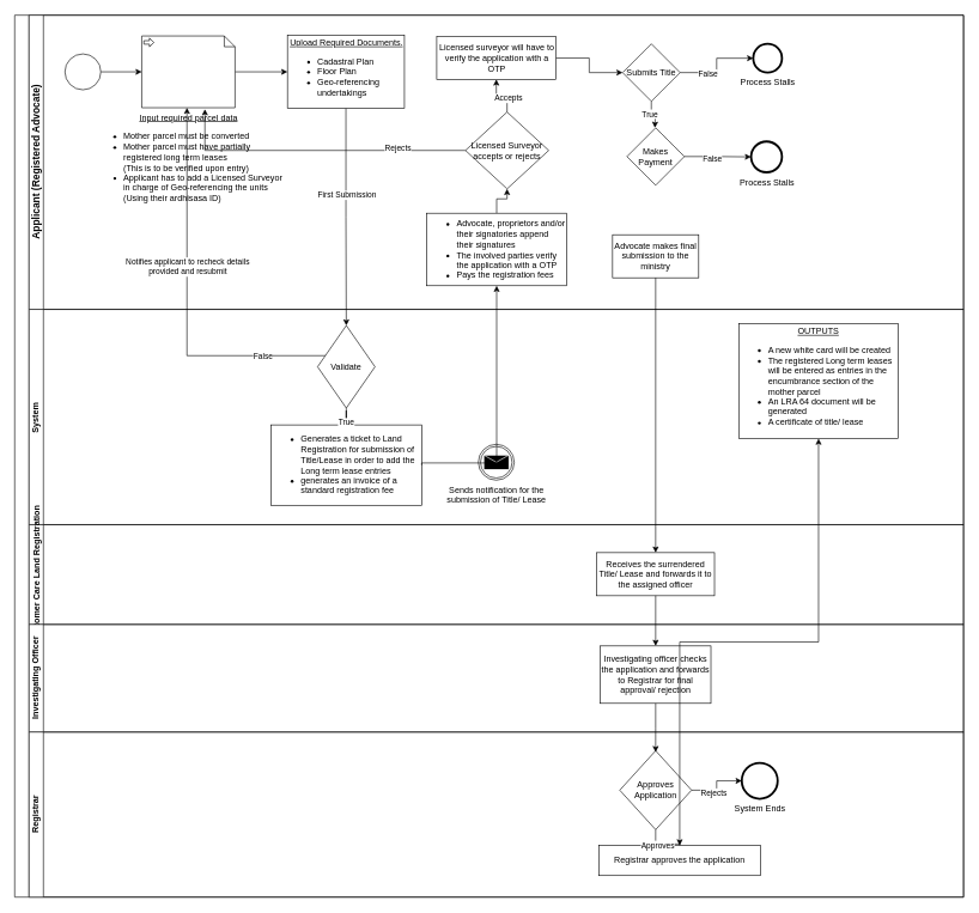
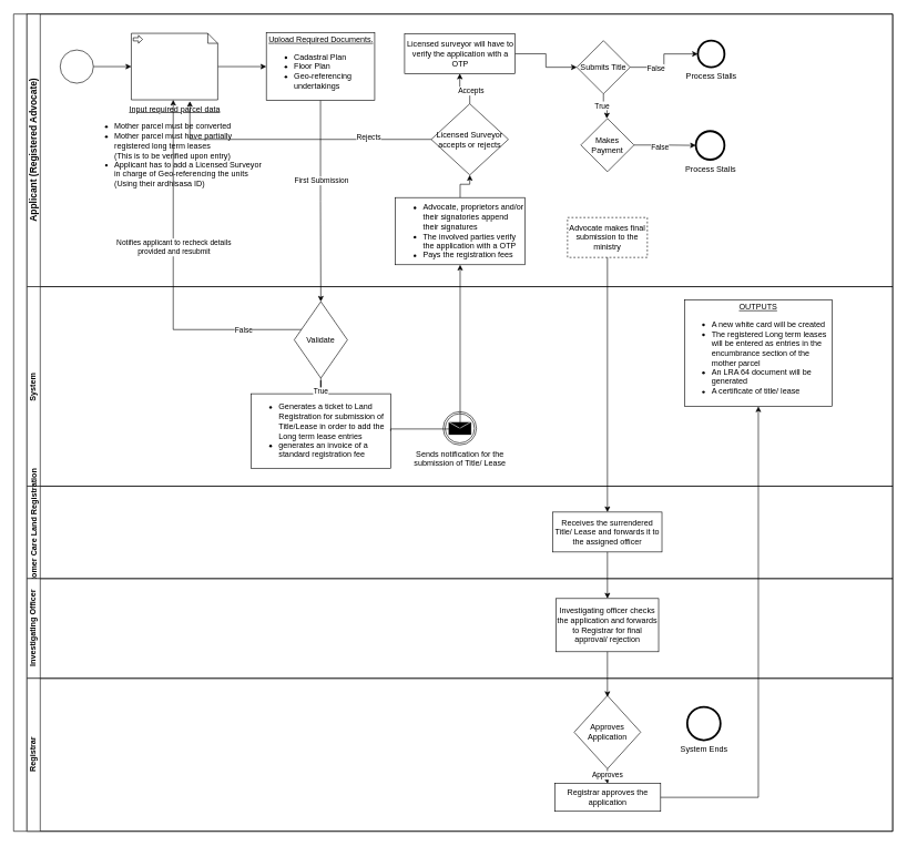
- <mxCell id="26" value="Advocate makes final submission to the ministry" style="whiteSpace=wrap;html=1;" vertex="1" parent="3"><mxGeometry x="813" y="306" width="120" height="60" as="geometry" /></mxCell>
+ <mxCell id="26" value="Advocate makes final submission to the ministry" style="whiteSpace=wrap;html=1;dashed=1;" vertex="1" parent="3"><mxGeometry x="813" y="306" width="120" height="60" as="geometry" /></mxCell>
- <mxCell id="48" value="" style="edgeStyle=orthogonalEdgeStyle;rounded=0;orthogonalLoop=1;jettySize=auto;html=1;" edge="1" parent="43" source="50" target="45"><mxGeometry relative="1" as="geometry" /></mxCell>
- <mxCell id="49" value="Rejects" style="edgeLabel;html=1;align=center;verticalAlign=middle;resizable=0;points=[];" vertex="1" connectable="0" parent="48"><mxGeometry x="-0.286" y="-3" relative="1" as="geometry"><mxPoint as="offset" /></mxGeometry></mxCell>
- <mxCell id="44" value="Registrar approves the application" style="whiteSpace=wrap;html=1;" vertex="1" parent="43"><mxGeometry x="794" y="158" width="225" height="42" as="geometry" /></mxCell>
+ <mxCell id="44" value="Registrar approves the application" style="whiteSpace=wrap;html=1;" vertex="1" parent="43"><mxGeometry x="794" y="158" width="159" height="42" as="geometry" /></mxCell>
